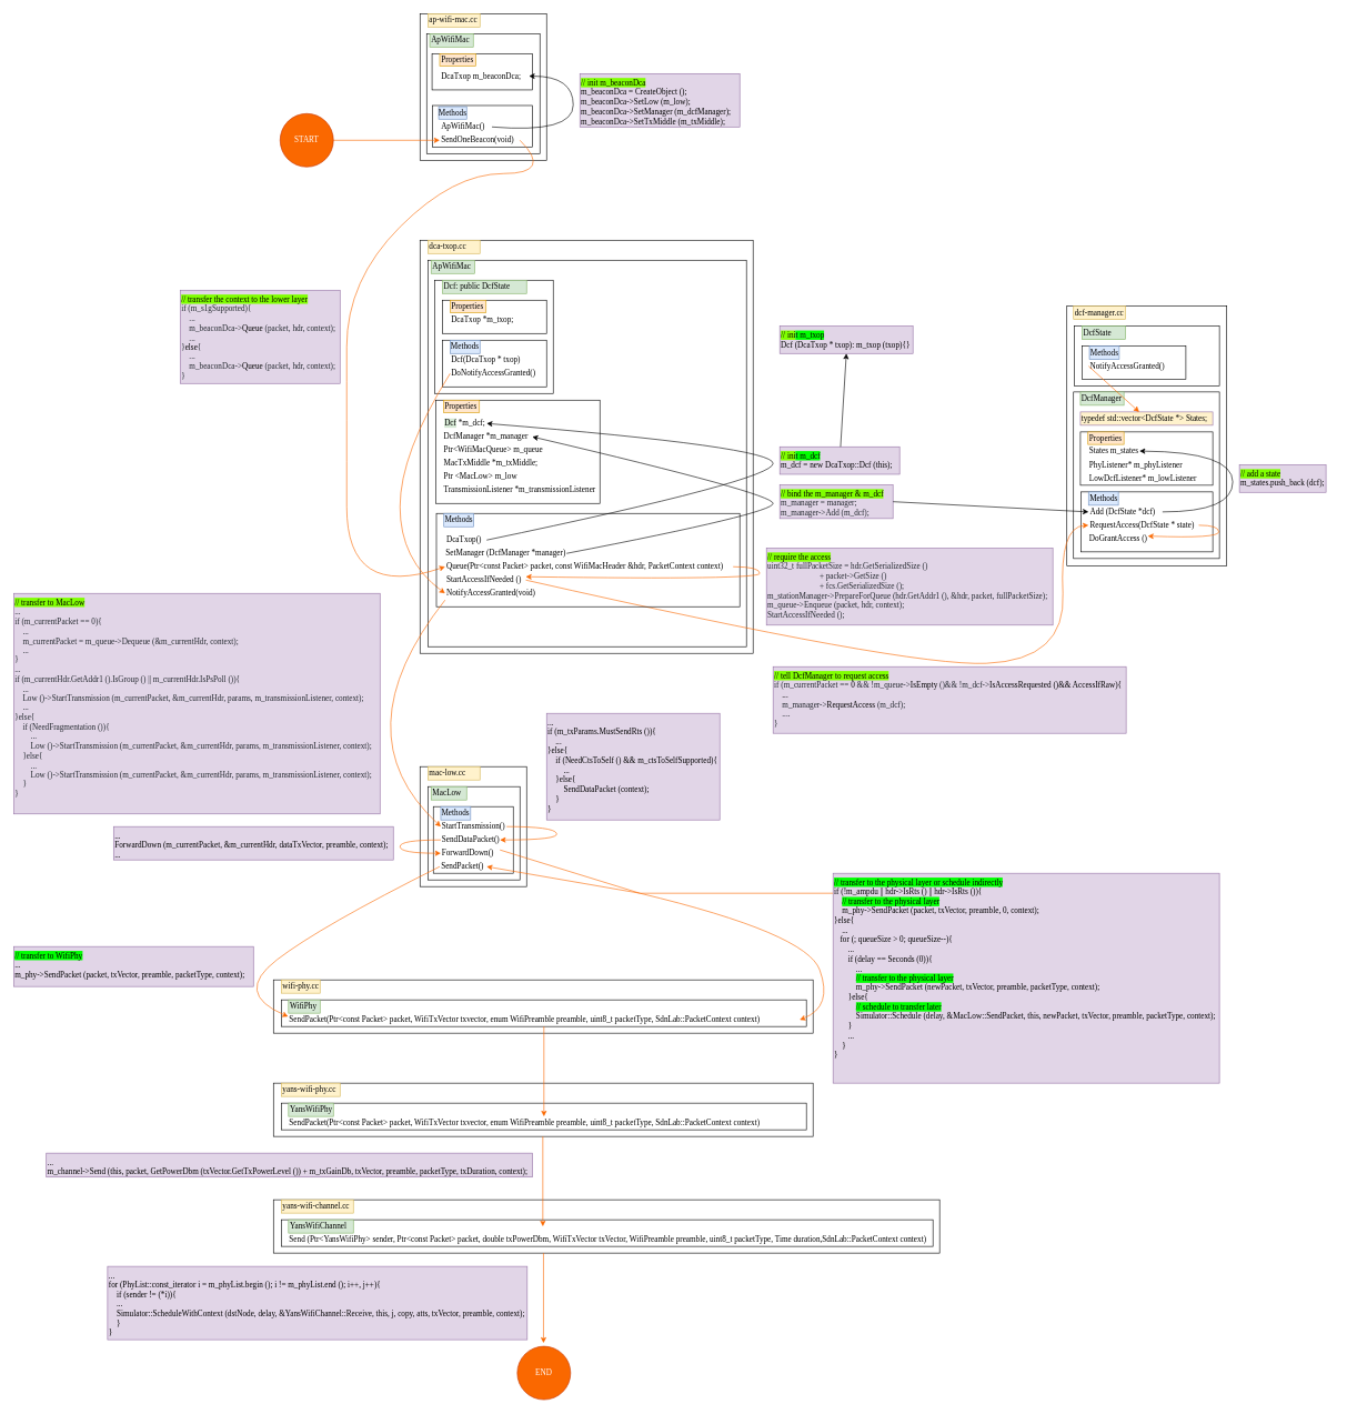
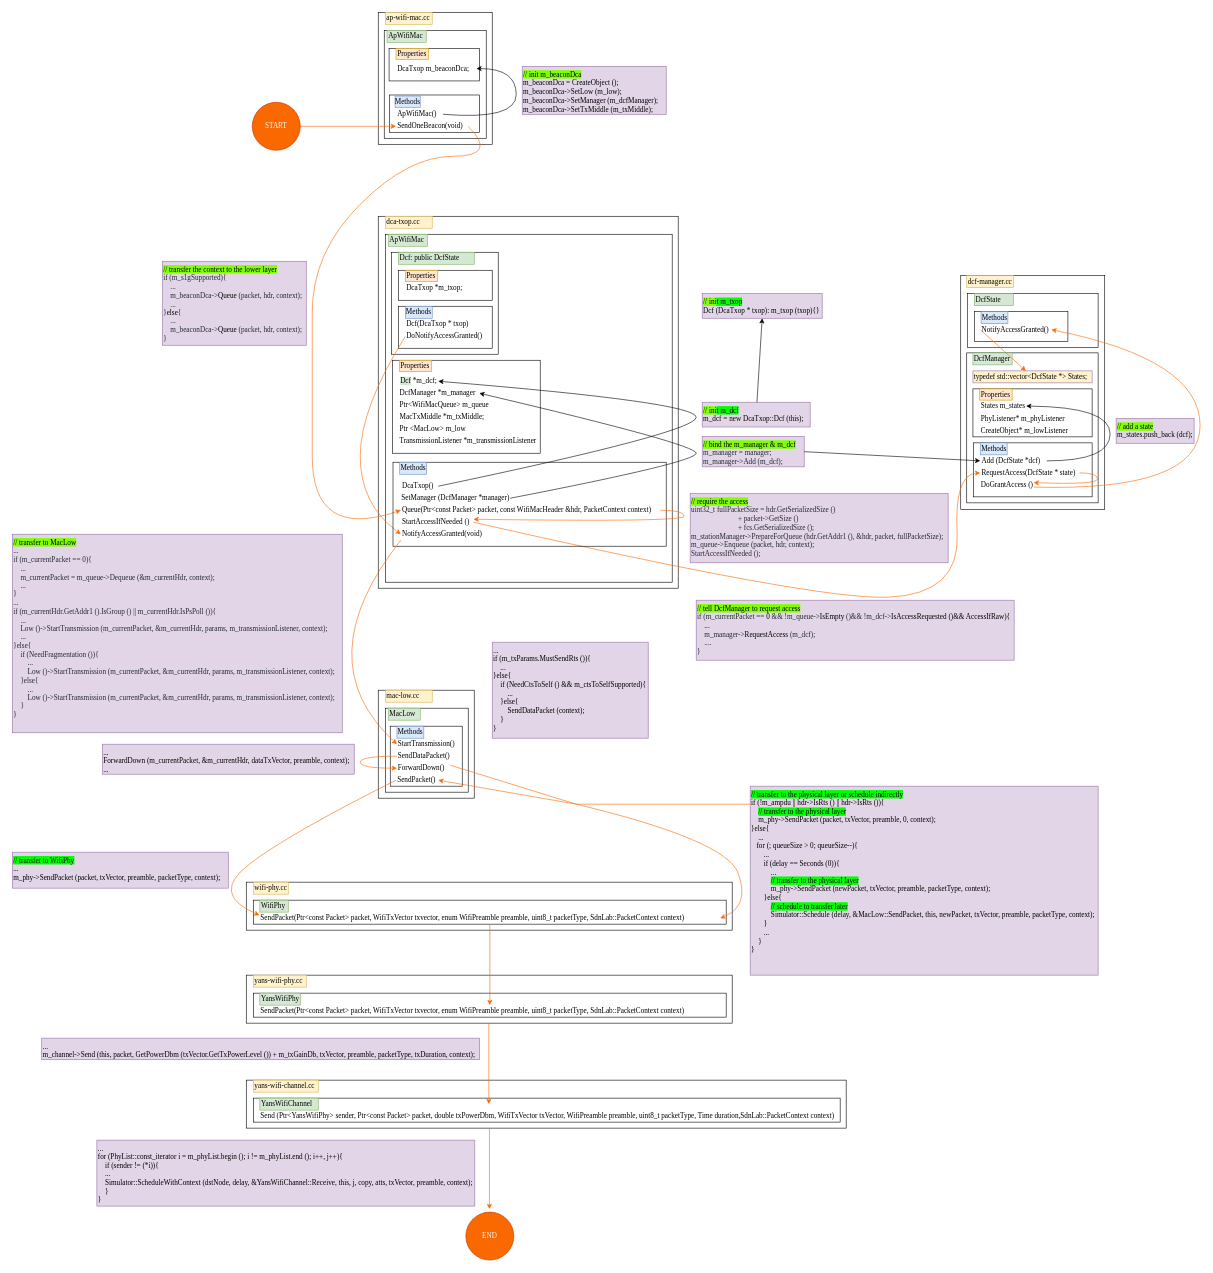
+ <mxCell id="65" value="" style="curved=1;endArrow=classic;html=1;rounded=0;fontFamily=Times New Roman;fontSize=12;fontColor=#000000;exitX=1;exitY=0.75;exitDx=0;exitDy=0;entryX=1;entryY=0.5;entryDx=0;entryDy=0;strokeColor=#FA6800;" parent="39" source="57" target="64" edge="1"><mxGeometry width="50" height="50" relative="1" as="geometry"><mxPoint x="199" y="430" as="sourcePoint" /><mxPoint x="189" y="100" as="targetPoint" /><Array as="points"><mxPoint x="399" y="360" /><mxPoint x="399" y="140" /></Array></mxGeometry></mxCell>
- <mxCell id="50" value="LowDcfListener* m_lowListener" style="text;html=1;strokeColor=none;fillColor=none;align=left;verticalAlign=middle;whiteSpace=wrap;rounded=0;fontSize=12;fontFamily=Times New Roman;fontColor=#000000;" parent="42" vertex="1"><mxGeometry x="21.68" y="122.5" width="170" height="15" as="geometry" /></mxCell>
+ <mxCell id="50" value="CreateObject* m_lowListener" style="text;html=1;strokeColor=none;fillColor=none;align=left;verticalAlign=middle;whiteSpace=wrap;rounded=0;fontSize=12;fontFamily=Times New Roman;fontColor=#000000;" parent="42" vertex="1"><mxGeometry x="21.68" y="122.5" width="170" height="15" as="geometry" /></mxCell>
- <mxCell id="99" value="" style="curved=1;endArrow=classic;html=1;rounded=0;fontFamily=Times New Roman;fontSize=12;exitX=1;exitY=0.5;exitDx=0;exitDy=0;strokeColor=#FA6800;entryX=1;entryY=0.5;entryDx=0;entryDy=0;" parent="1" source="95" target="96" edge="1"><mxGeometry width="50" height="50" relative="1" as="geometry"><mxPoint x="538.8" y="1230" as="sourcePoint" /><mxPoint x="540" y="1280" as="targetPoint" /><Array as="points"><mxPoint x="830" y="1240" /><mxPoint x="840" y="1260" /></Array></mxGeometry></mxCell>
